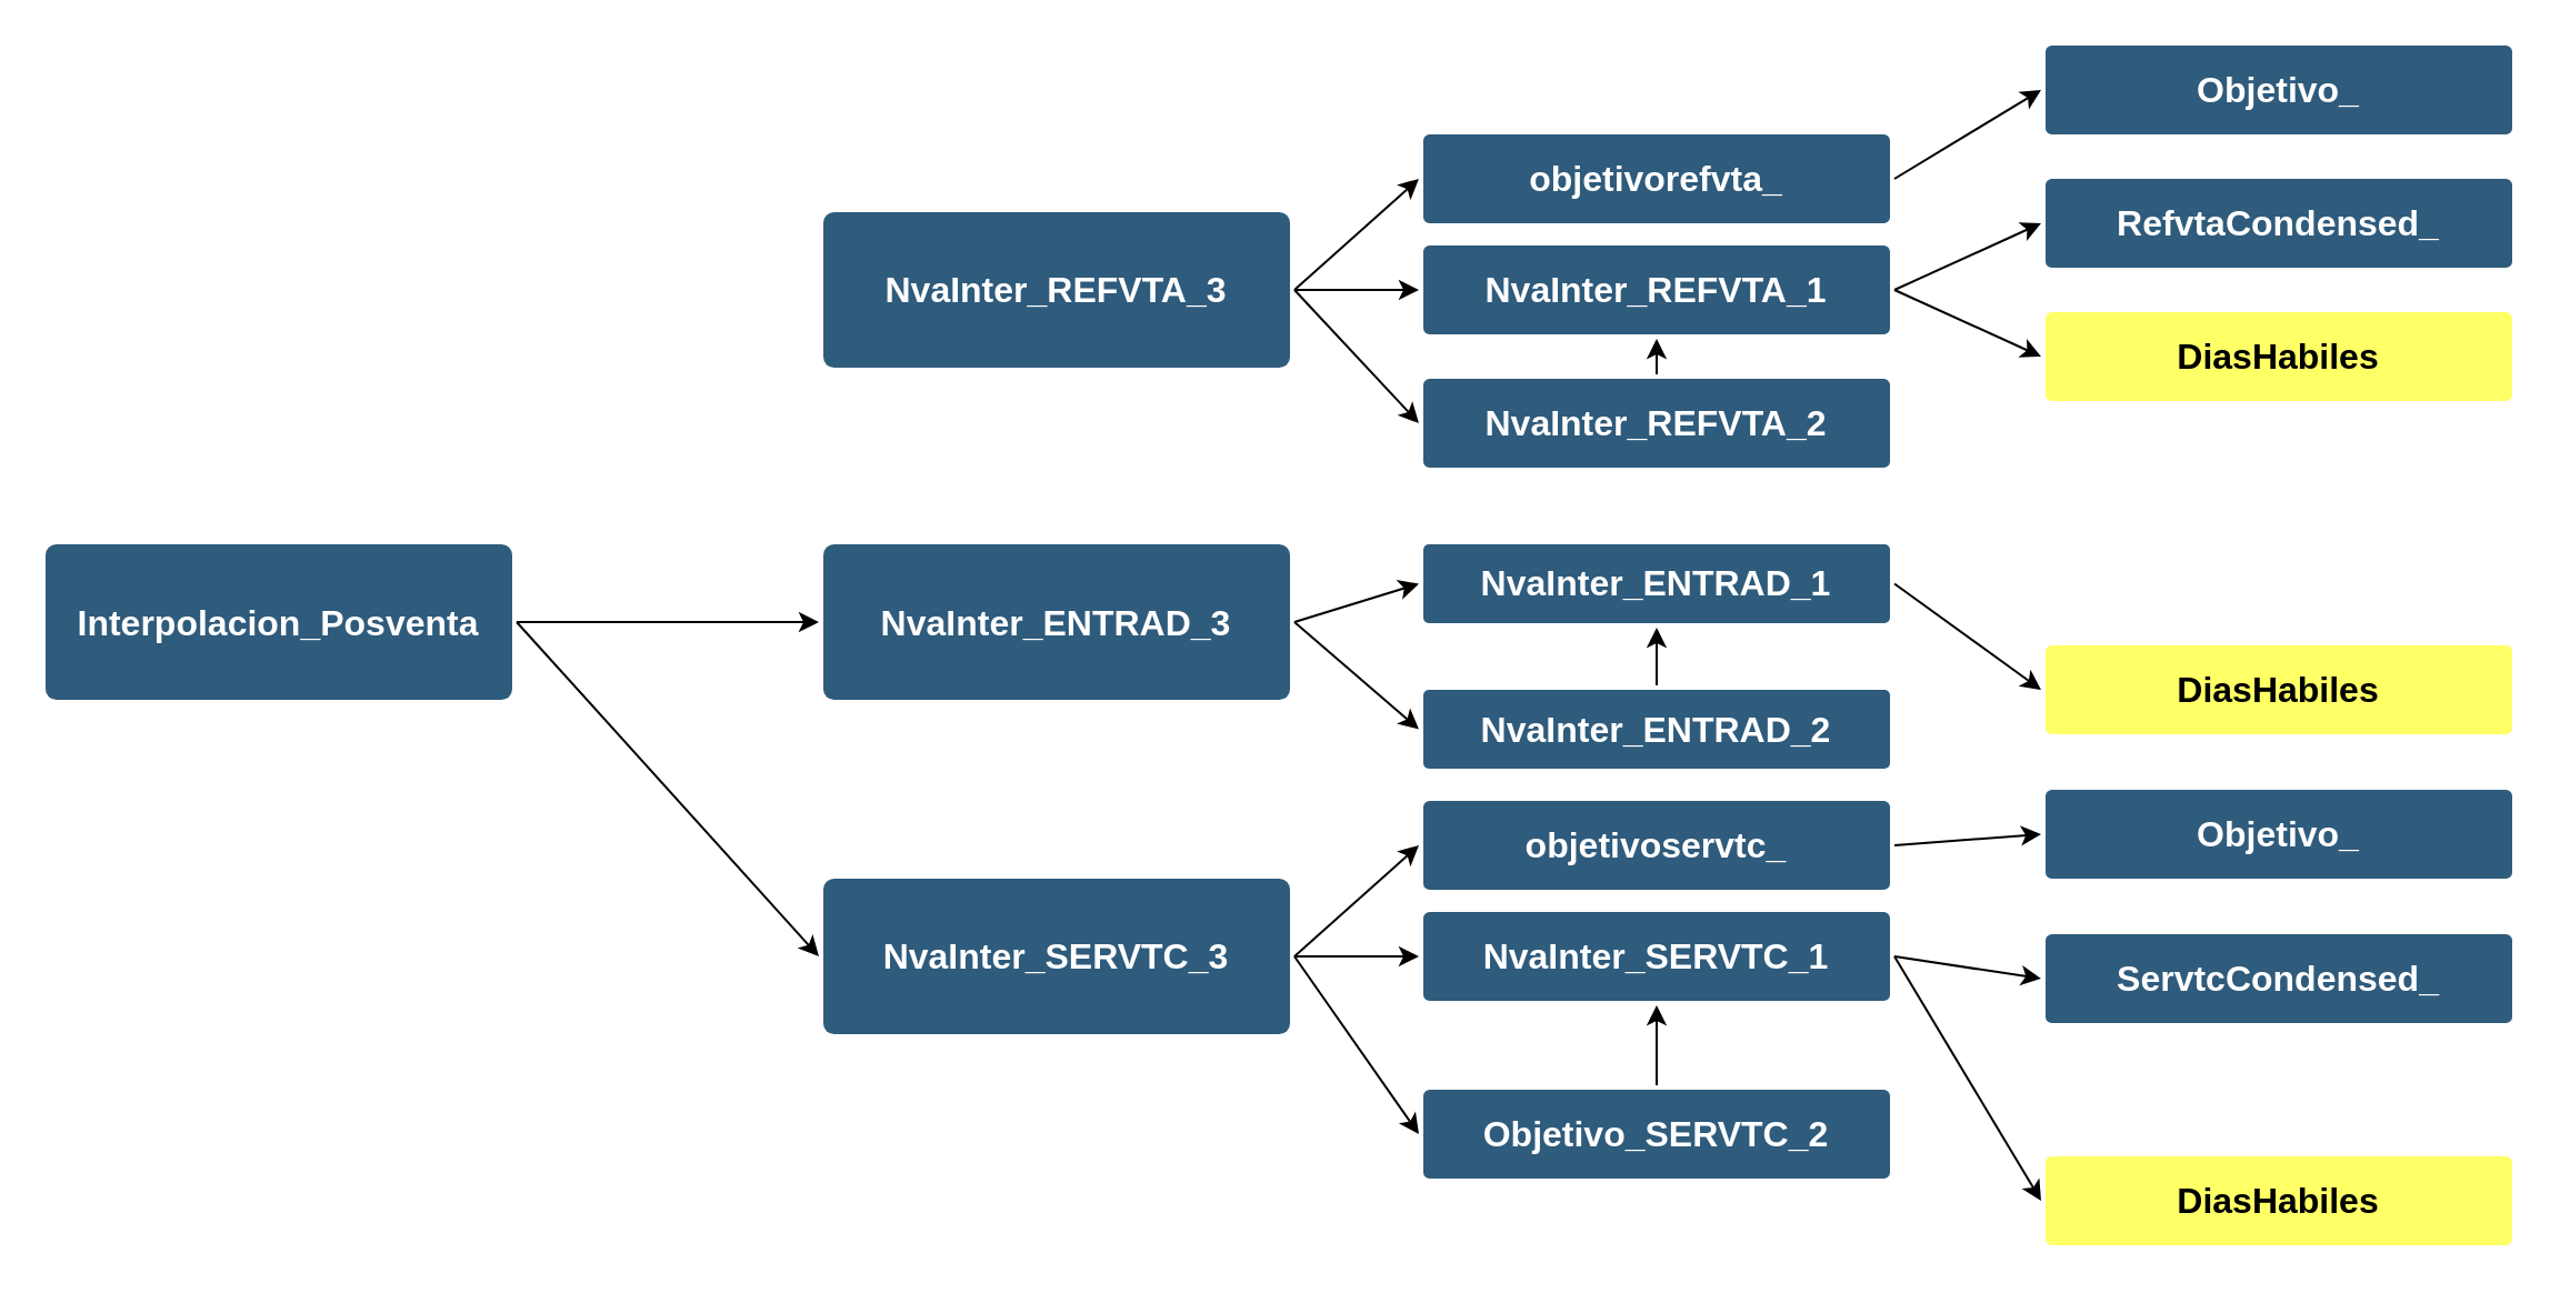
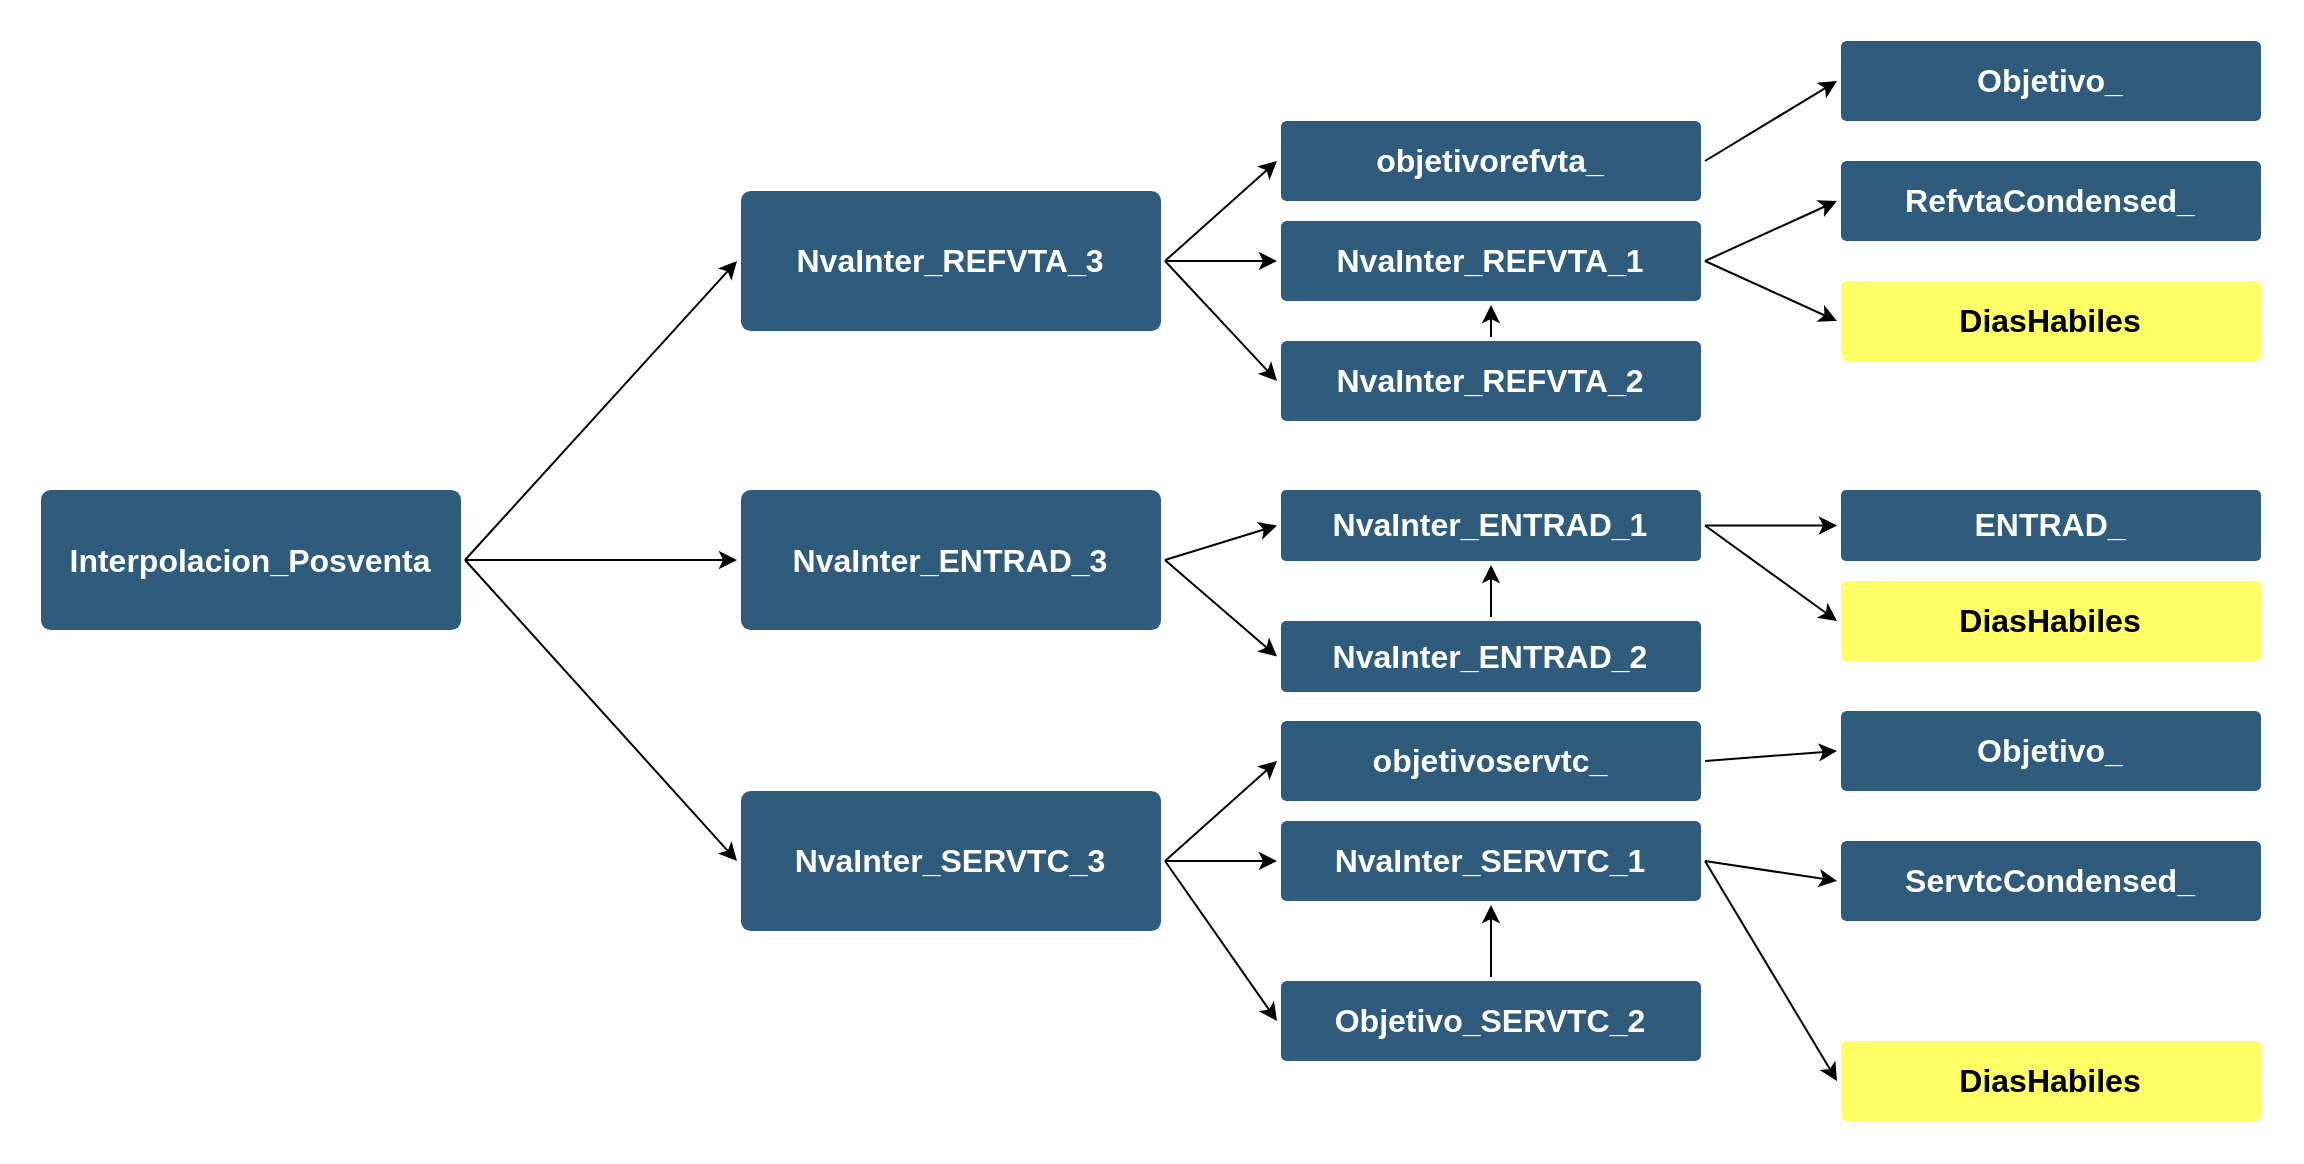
+ <mxCell id="15" style="rounded=0;orthogonalLoop=1;jettySize=auto;html=1;exitX=1;exitY=0.5;exitDx=0;exitDy=0;entryX=0;entryY=0.5;entryDx=0;entryDy=0;" edge="1" parent="1" source="3" target="7"><mxGeometry relative="1" as="geometry"><mxPoint x="242" y="290" as="sourcePoint" /><mxPoint x="378" y="290" as="targetPoint" /></mxGeometry></mxCell>
+ <mxCell id="24" style="edgeStyle=none;rounded=0;orthogonalLoop=1;jettySize=auto;html=1;exitX=1;exitY=0.5;exitDx=0;exitDy=0;entryX=0;entryY=0.5;entryDx=0;entryDy=0;" edge="1" parent="1" source="26" target="39"><mxGeometry relative="1" as="geometry" /></mxCell>
+ <mxCell id="39" value="ENTRAD_" style="rounded=1;whiteSpace=wrap;html=1;shadow=0;labelBackgroundColor=none;strokeColor=none;strokeWidth=3;fillColor=#2F5B7C;fontFamily=Helvetica;fontSize=16;fontColor=#FFFFFF;align=center;fontStyle=1;spacing=5;arcSize=7;perimeterSpacing=2;" vertex="1" parent="1"><mxGeometry x="920" y="244.5" width="210" height="35.5" as="geometry" /></mxCell>
